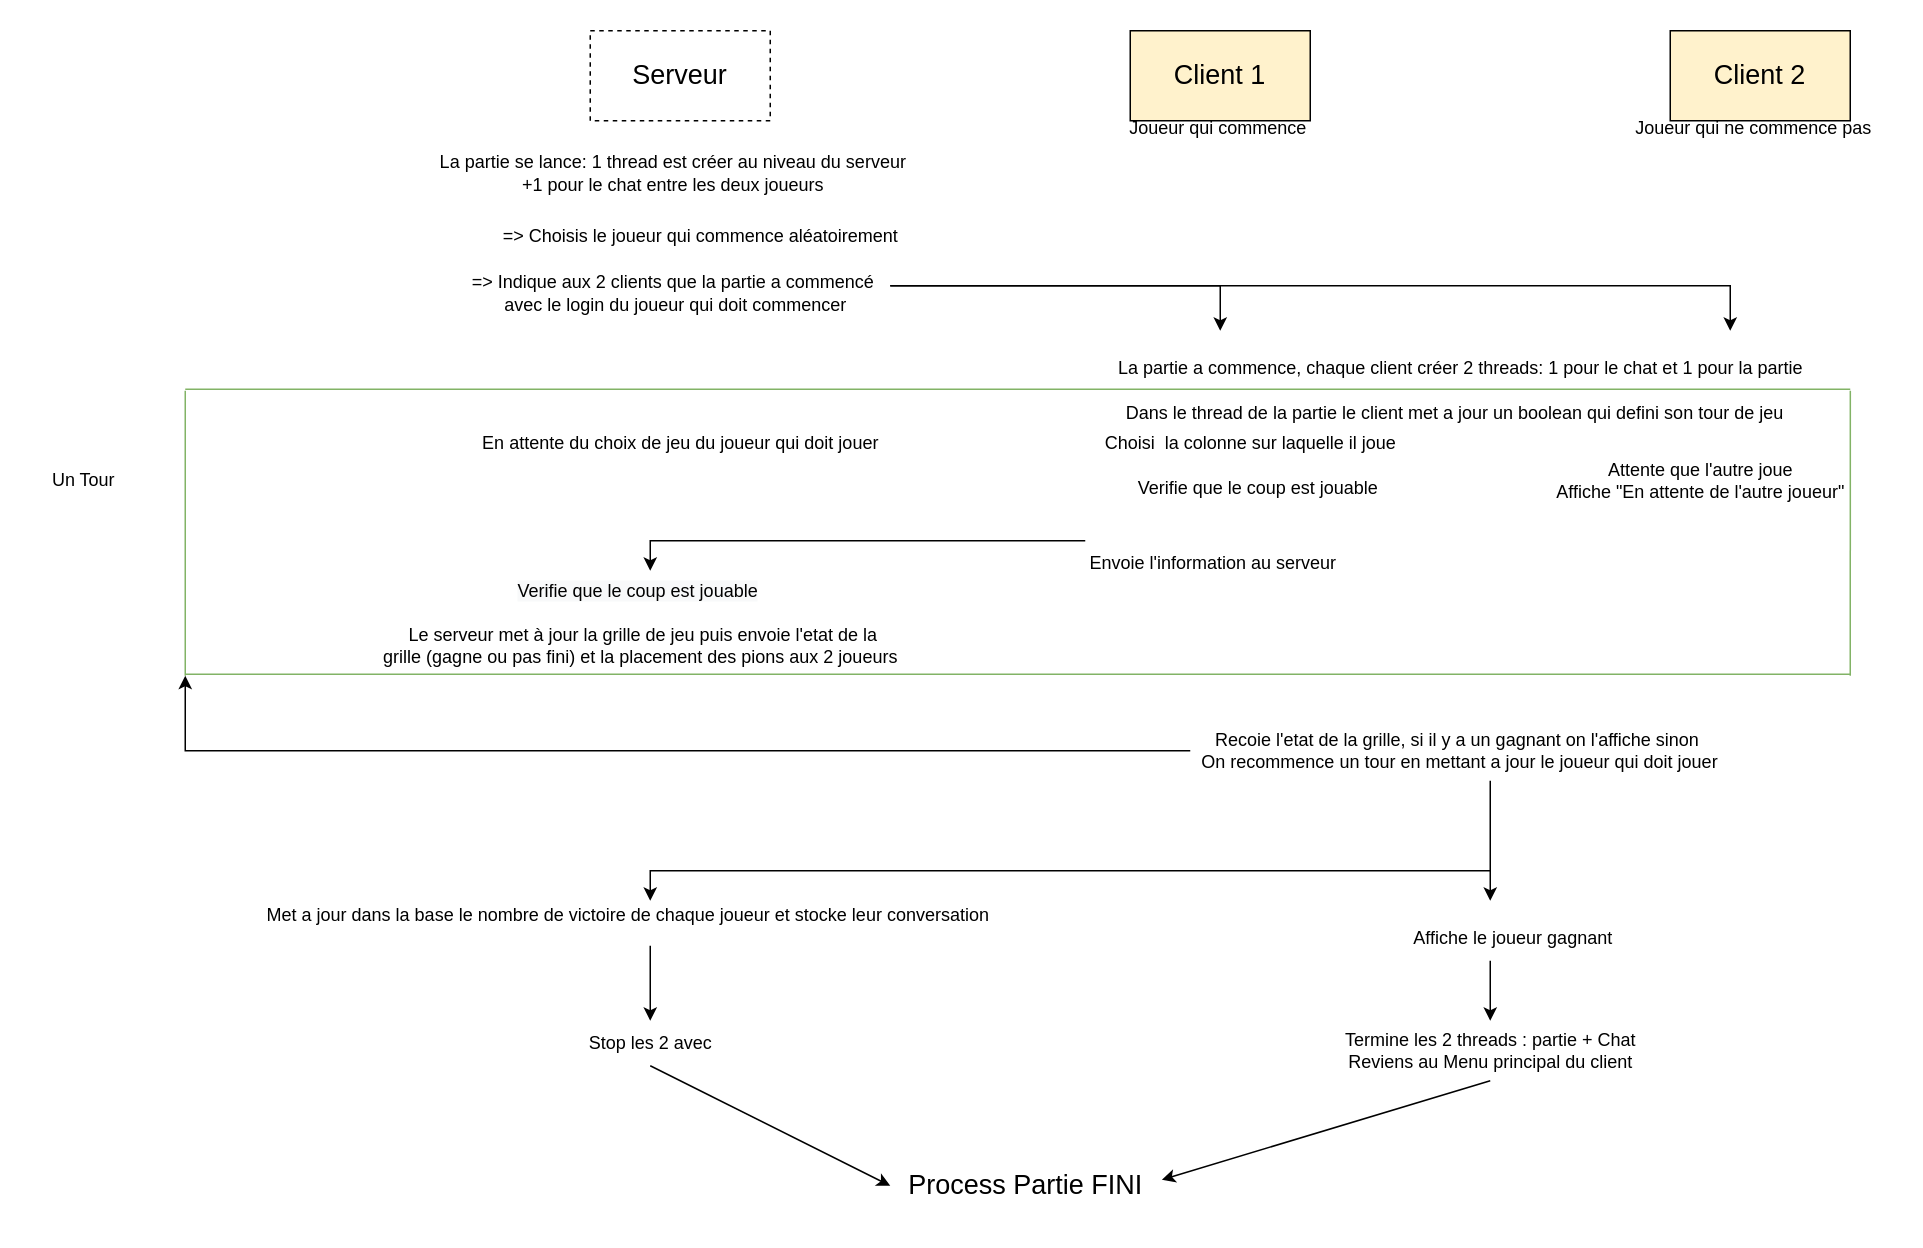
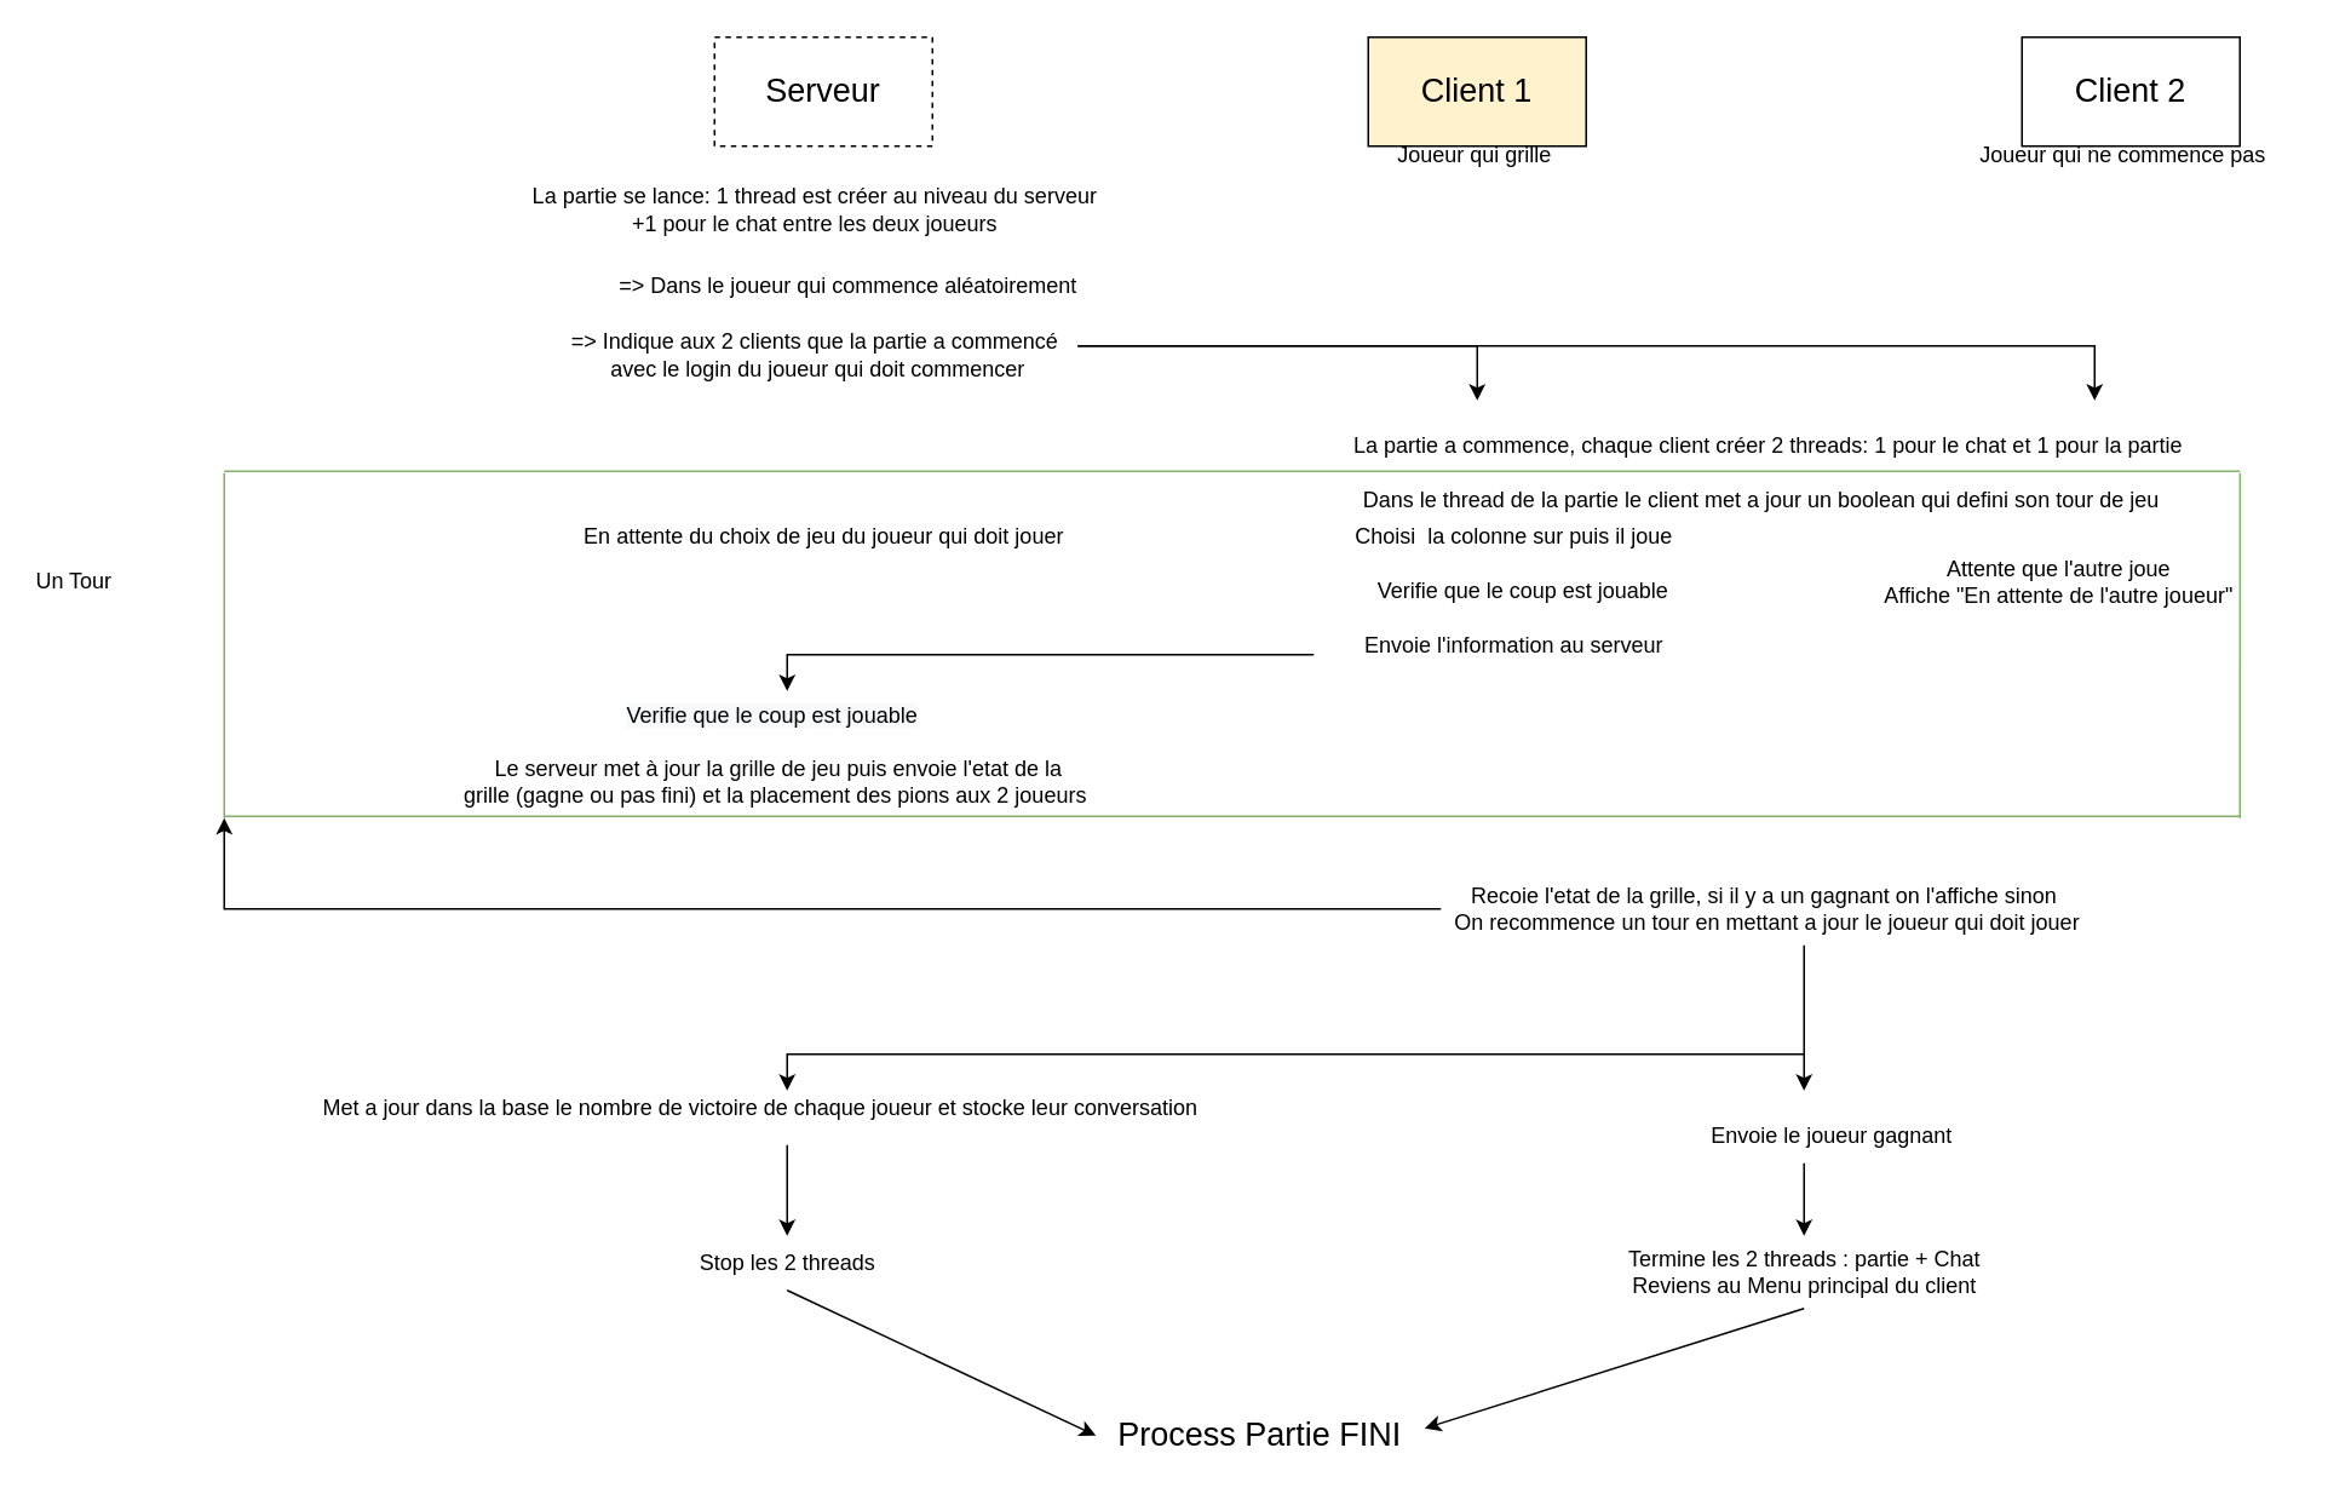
- <mxCell id="4" value="&lt;font style=&quot;font-size: 18px;&quot;&gt;Client 2&lt;/font&gt;" style="rounded=0;whiteSpace=wrap;html=1;fillColor=#fff2cc;" vertex="1" parent="1"><mxGeometry x="1113" y="20" width="120" height="60" as="geometry" /></mxCell>
+ <mxCell id="4" value="&lt;font style=&quot;font-size: 18px;&quot;&gt;Client 2&lt;/font&gt;" style="rounded=0;whiteSpace=wrap;html=1;" vertex="1" parent="1"><mxGeometry x="1113" y="20" width="120" height="60" as="geometry" /></mxCell>
- <mxCell id="8" value="Joueur qui commence&amp;nbsp;" style="text;html=1;align=center;verticalAlign=middle;resizable=0;points=[];autosize=1;strokeColor=none;fillColor=none;fontSize=12;" vertex="1" parent="1"><mxGeometry x="743" y="70" width="140" height="30" as="geometry" /></mxCell>
+ <mxCell id="8" value="Joueur qui grille&amp;nbsp;" style="text;html=1;align=center;verticalAlign=middle;resizable=0;points=[];autosize=1;strokeColor=none;fillColor=none;fontSize=12;" vertex="1" parent="1"><mxGeometry x="743" y="70" width="140" height="30" as="geometry" /></mxCell>
- <mxCell id="5" value="&lt;font style=&quot;font-size: 12px;&quot;&gt;=&amp;gt; Choisis le joueur qui commence aléatoirement&amp;nbsp;&lt;/font&gt;" style="text;html=1;align=center;verticalAlign=middle;resizable=0;points=[];autosize=1;strokeColor=none;fillColor=none;fontSize=18;" vertex="1" parent="1"><mxGeometry x="323" y="135" width="290" height="40" as="geometry" /></mxCell>
+ <mxCell id="5" value="&lt;font style=&quot;font-size: 12px;&quot;&gt;=&amp;gt; Dans le joueur qui commence aléatoirement&amp;nbsp;&lt;/font&gt;" style="text;html=1;align=center;verticalAlign=middle;resizable=0;points=[];autosize=1;strokeColor=none;fillColor=none;fontSize=18;" vertex="1" parent="1"><mxGeometry x="323" y="135" width="290" height="40" as="geometry" /></mxCell>
- <mxCell id="15" value="Choisi&amp;nbsp; la colonne sur laquelle il joue" style="text;html=1;align=center;verticalAlign=middle;resizable=0;points=[];autosize=1;strokeColor=none;fillColor=none;fontSize=12;" vertex="1" parent="1"><mxGeometry x="723" y="280" width="220" height="30" as="geometry" /></mxCell>
+ <mxCell id="15" value="Choisi&amp;nbsp; la colonne sur puis il joue" style="text;html=1;align=center;verticalAlign=middle;resizable=0;points=[];autosize=1;strokeColor=none;fillColor=none;fontSize=12;" vertex="1" parent="1"><mxGeometry x="723" y="280" width="220" height="30" as="geometry" /></mxCell>
- <mxCell id="26" value="Un Tour" style="text;html=1;align=center;verticalAlign=middle;resizable=0;points=[];autosize=1;strokeColor=none;fillColor=none;fontSize=12;" vertex="1" parent="1"><mxGeometry x="20" y="305" width="70" height="30" as="geometry" /></mxCell>
+ <mxCell id="26" value="Un Tour" style="text;html=1;align=center;verticalAlign=middle;resizable=0;points=[];autosize=1;strokeColor=none;fillColor=none;fontSize=12;" vertex="1" parent="1"><mxGeometry x="5" y="305" width="70" height="30" as="geometry" /></mxCell>
- <mxCell id="16" value="Envoie l'information au serveur" style="text;html=1;align=center;verticalAlign=middle;resizable=0;points=[];autosize=1;strokeColor=none;fillColor=none;fontSize=12;" vertex="1" parent="1"><mxGeometry x="713" y="360" width="190" height="30" as="geometry" /></mxCell>
+ <mxCell id="16" value="Envoie l'information au serveur" style="text;html=1;align=center;verticalAlign=middle;resizable=0;points=[];autosize=1;strokeColor=none;fillColor=none;fontSize=12;" vertex="1" parent="1"><mxGeometry x="738" y="340" width="190" height="30" as="geometry" /></mxCell>
- <mxCell id="29" value="Affiche le joueur gagnant" style="text;html=1;align=center;verticalAlign=middle;resizable=0;points=[];autosize=1;strokeColor=none;fillColor=none;fontSize=12;" vertex="1" parent="1"><mxGeometry x="928" y="610" width="160" height="30" as="geometry" /></mxCell>
+ <mxCell id="29" value="Envoie le joueur gagnant" style="text;html=1;align=center;verticalAlign=middle;resizable=0;points=[];autosize=1;strokeColor=none;fillColor=none;fontSize=12;" vertex="1" parent="1"><mxGeometry x="928" y="610" width="160" height="30" as="geometry" /></mxCell>
- <mxCell id="36" value="Stop les 2 avec" style="text;html=1;align=center;verticalAlign=middle;resizable=0;points=[];autosize=1;strokeColor=none;fillColor=none;fontSize=12;fontColor=#000000;" vertex="1" parent="1"><mxGeometry x="373" y="680" width="120" height="30" as="geometry" /></mxCell>
+ <mxCell id="36" value="Stop les 2 threads" style="text;html=1;align=center;verticalAlign=middle;resizable=0;points=[];autosize=1;strokeColor=none;fillColor=none;fontSize=12;fontColor=#000000;" vertex="1" parent="1"><mxGeometry x="373" y="680" width="120" height="30" as="geometry" /></mxCell>
- <mxCell id="37" value="&lt;font style=&quot;font-size: 18px;&quot;&gt;Process Partie FINI&lt;/font&gt;" style="text;html=1;align=center;verticalAlign=middle;resizable=0;points=[];autosize=1;strokeColor=none;fillColor=none;fontSize=12;fontColor=#000000;" vertex="1" parent="1"><mxGeometry x="593" y="770" width="180" height="40" as="geometry" /></mxCell>
+ <mxCell id="37" value="&lt;font style=&quot;font-size: 18px;&quot;&gt;Process Partie FINI&lt;/font&gt;" style="text;html=1;align=center;verticalAlign=middle;resizable=0;points=[];autosize=1;strokeColor=none;fillColor=none;fontSize=12;fontColor=#000000;" vertex="1" parent="1"><mxGeometry x="603" y="770" width="180" height="40" as="geometry" /></mxCell>
